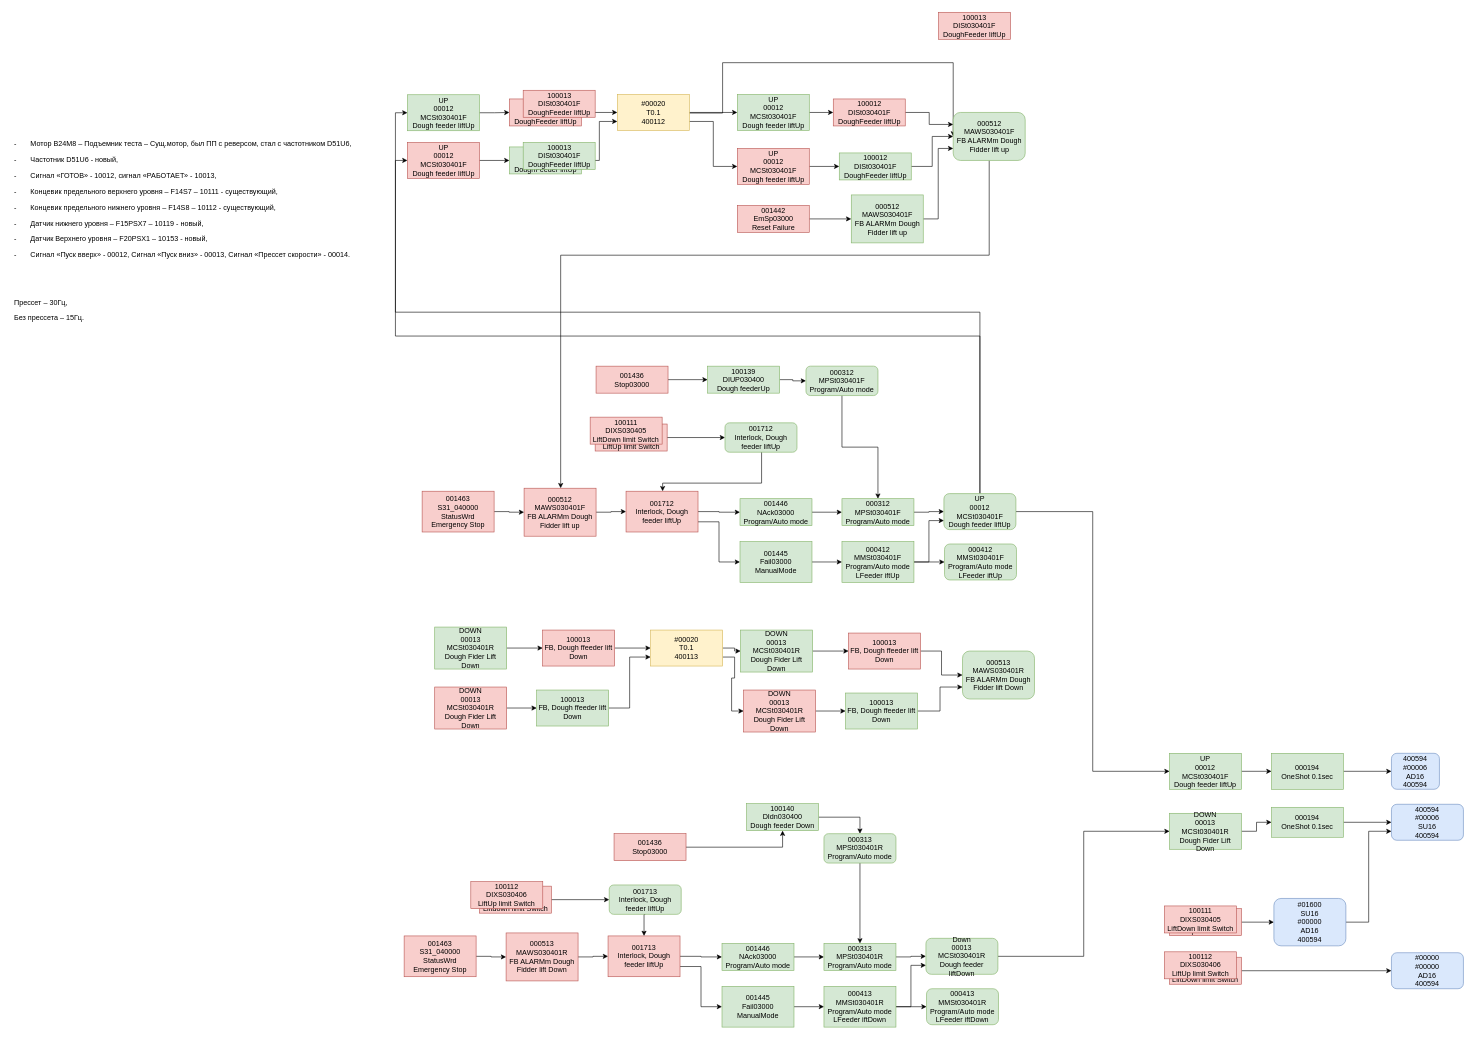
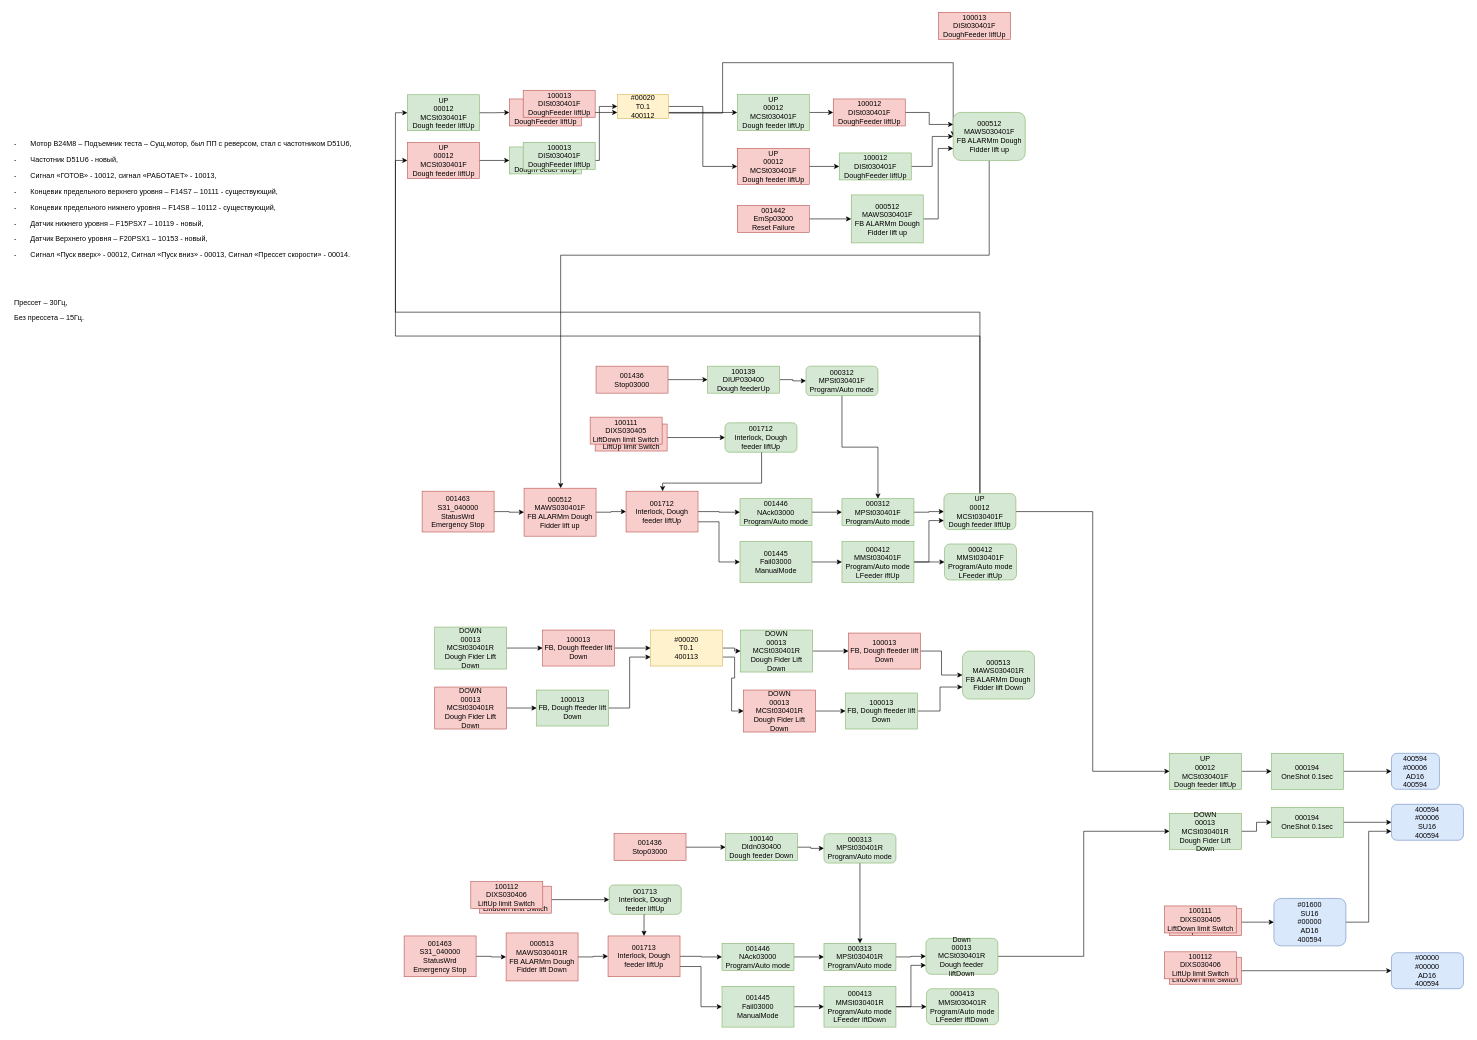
- <mxCell id="27" value="&lt;div&gt;#00020&lt;/div&gt;&lt;div&gt;T0.1&lt;/div&gt;&lt;div&gt;400112&lt;/div&gt;" style="rounded=0;whiteSpace=wrap;html=1;fillColor=#fff2cc;strokeColor=#d6b656;" vertex="1" parent="1"><mxGeometry x="1028.5" y="157" width="120" height="60" as="geometry" /></mxCell>
+ <mxCell id="27" value="&lt;div&gt;#00020&lt;/div&gt;&lt;div&gt;T0.1&lt;/div&gt;&lt;div&gt;400112&lt;/div&gt;" style="rounded=0;whiteSpace=wrap;html=1;fillColor=#fff2cc;strokeColor=#d6b656;" vertex="1" parent="1"><mxGeometry x="1028.5" y="157" width="85" height="40" as="geometry" /></mxCell>
- <mxCell id="123" value="&lt;div&gt;100140&lt;/div&gt;&lt;div&gt;DIdn030400&lt;/div&gt;&lt;div&gt;Dough feeder Down&lt;br&gt;&lt;/div&gt;" style="rounded=0;whiteSpace=wrap;html=1;fillColor=#d5e8d4;strokeColor=#82b366;" vertex="1" parent="1"><mxGeometry x="1244" y="1339.5" width="120" height="45" as="geometry" /></mxCell>
+ <mxCell id="123" value="&lt;div&gt;100140&lt;/div&gt;&lt;div&gt;DIdn030400&lt;/div&gt;&lt;div&gt;Dough feeder Down&lt;br&gt;&lt;/div&gt;" style="rounded=0;whiteSpace=wrap;html=1;fillColor=#d5e8d4;strokeColor=#82b366;" vertex="1" parent="1"><mxGeometry x="1209" y="1389.5" width="120" height="45" as="geometry" /></mxCell>
